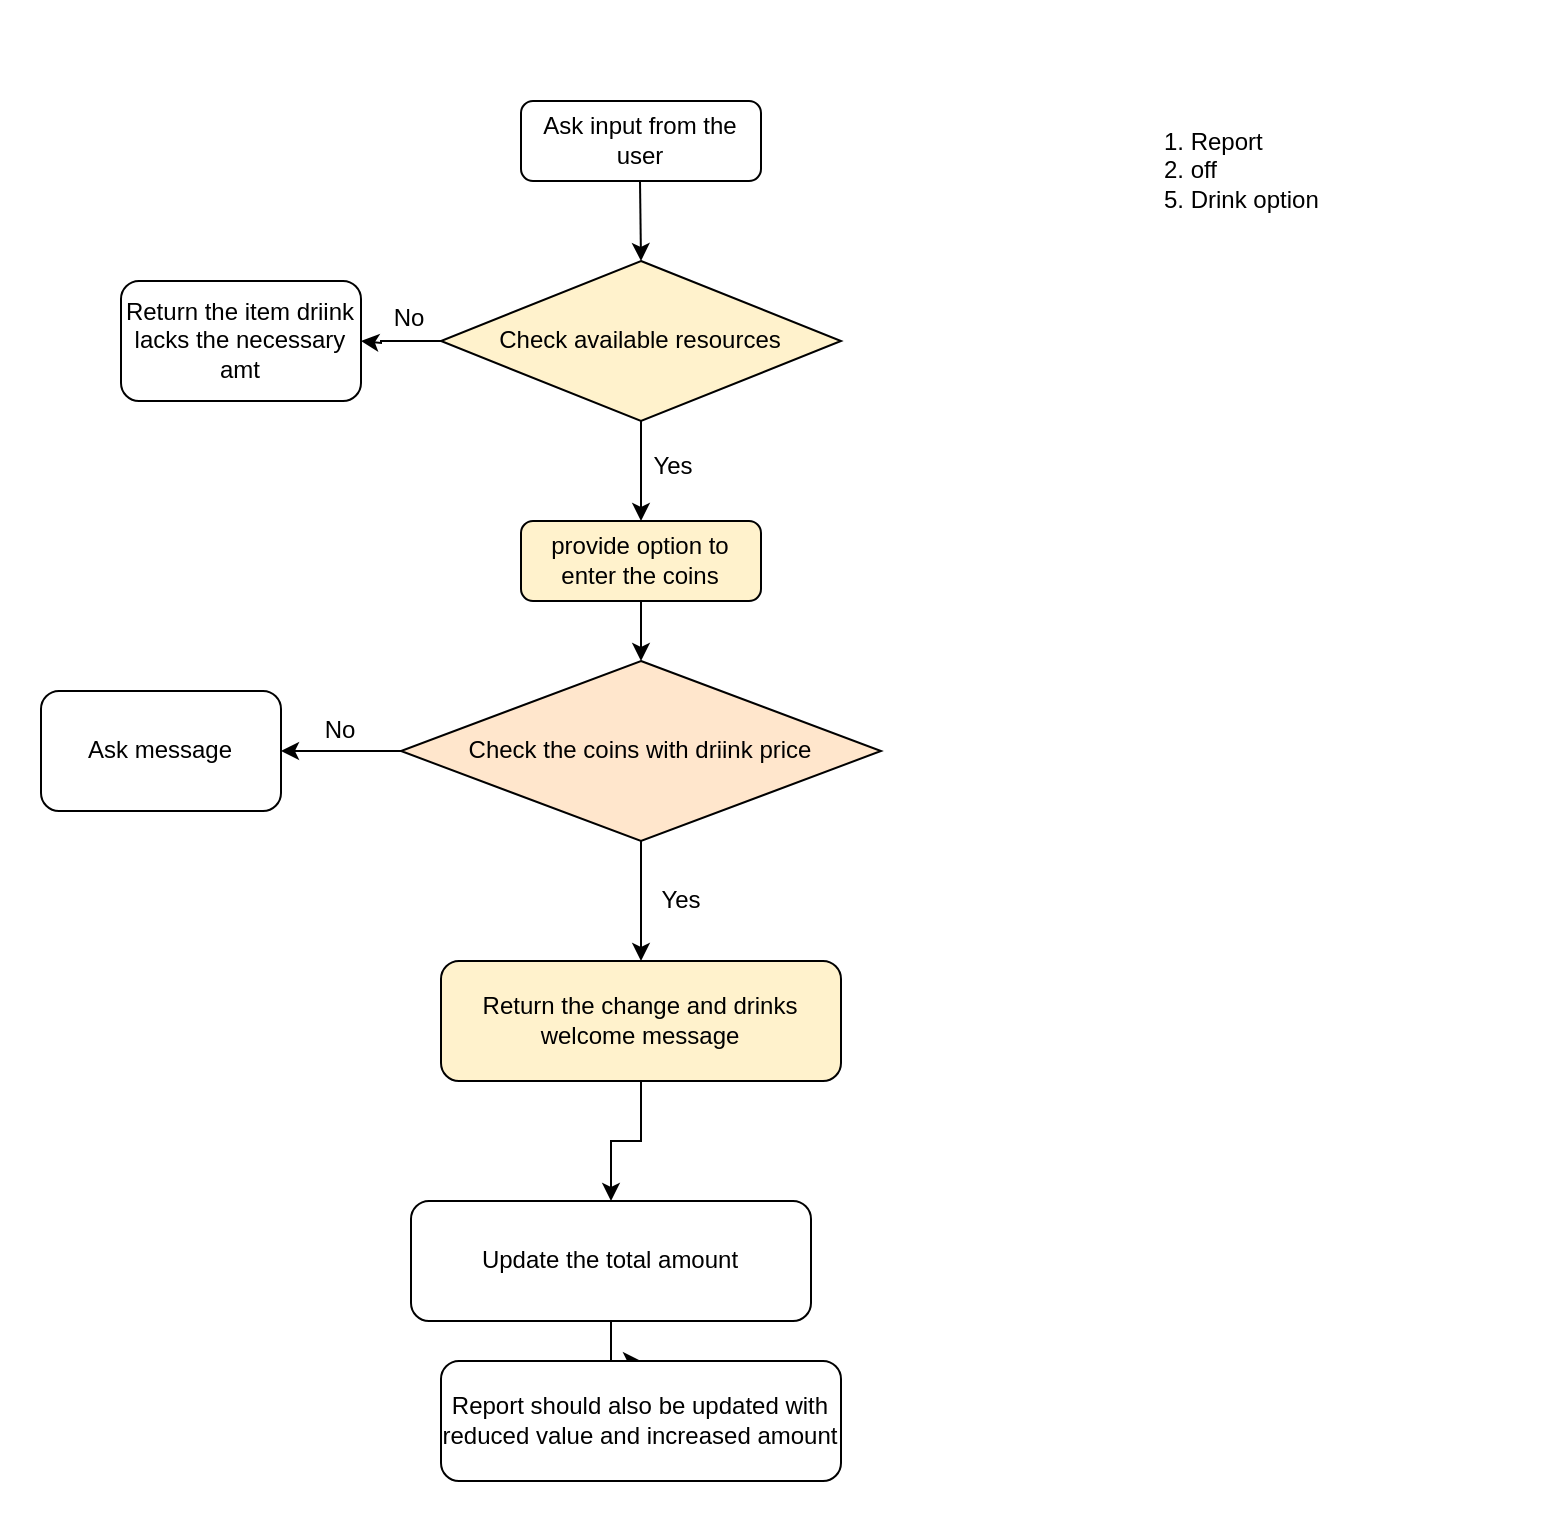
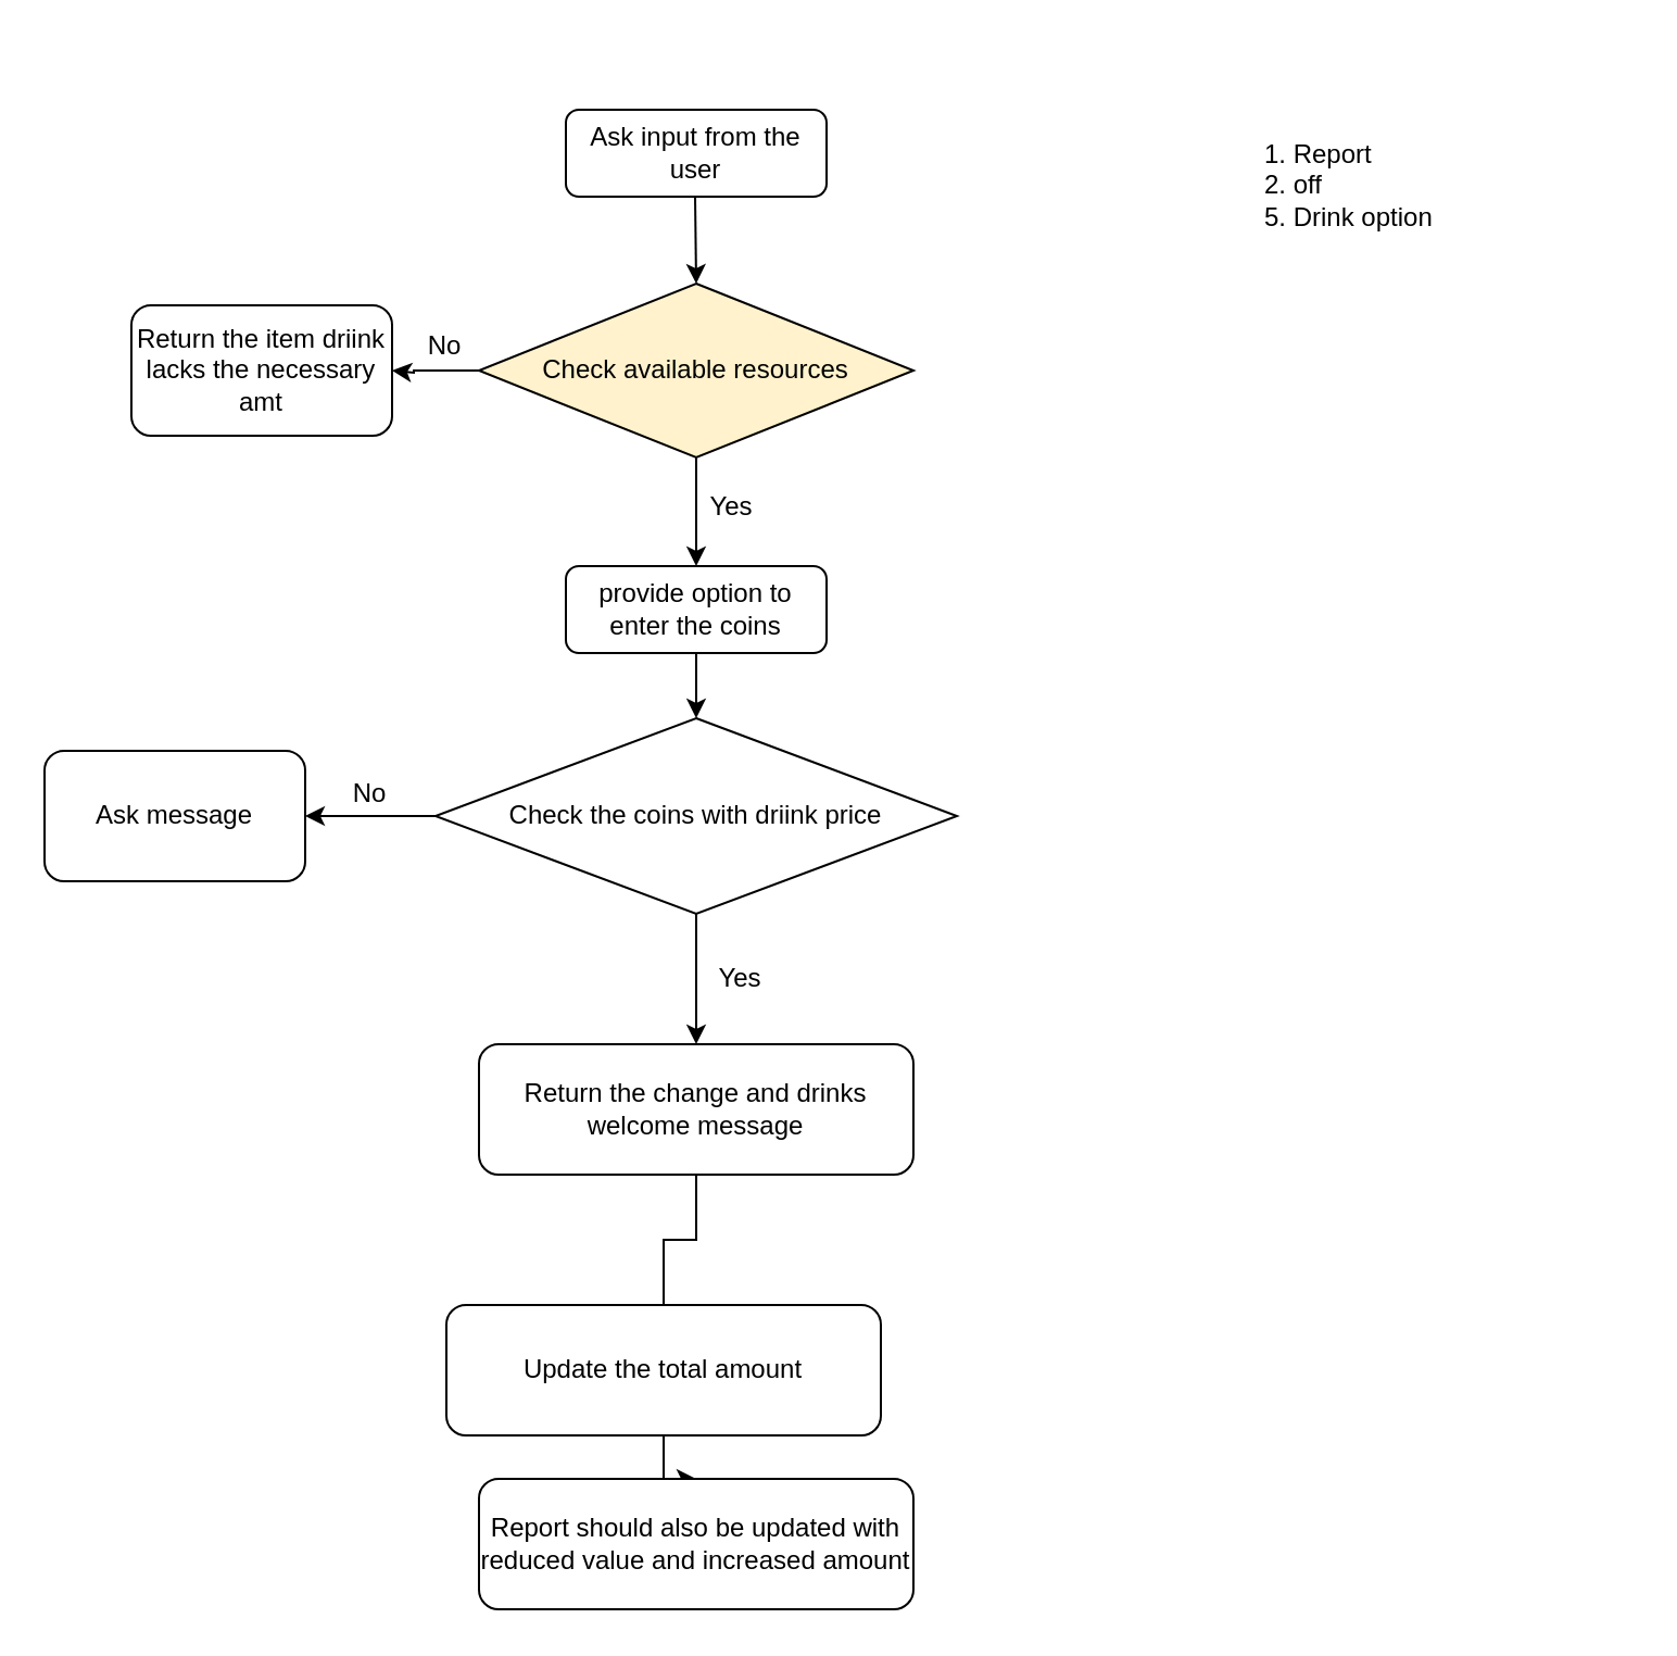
- <mxCell id="9" value="provide option to enter the coins" style="rounded=1;whiteSpace=wrap;html=1;fontSize=12;glass=0;strokeWidth=1;shadow=0;fillColor=#fff2cc;" vertex="1" parent="1"><mxGeometry x="260" y="260" width="120" height="40" as="geometry" /></mxCell>
+ <mxCell id="9" value="provide option to enter the coins" style="rounded=1;whiteSpace=wrap;html=1;fontSize=12;glass=0;strokeWidth=1;shadow=0;" vertex="1" parent="1"><mxGeometry x="260" y="260" width="120" height="40" as="geometry" /></mxCell>
- <mxCell id="11" value="Check the coins with driink price" style="rhombus;whiteSpace=wrap;html=1;fillColor=#ffe6cc;" vertex="1" parent="1"><mxGeometry x="200" y="330" width="240" height="90" as="geometry" /></mxCell>
+ <mxCell id="11" value="Check the coins with driink price" style="rhombus;whiteSpace=wrap;html=1;" vertex="1" parent="1"><mxGeometry x="200" y="330" width="240" height="90" as="geometry" /></mxCell>
- <mxCell id="17" value="Return the change and drinks welcome message" style="rounded=1;whiteSpace=wrap;html=1;fillColor=#fff2cc;" vertex="1" parent="1"><mxGeometry x="220" y="480" width="200" height="60" as="geometry" /></mxCell>
+ <mxCell id="17" value="Return the change and drinks welcome message" style="rounded=1;whiteSpace=wrap;html=1;" vertex="1" parent="1"><mxGeometry x="220" y="480" width="200" height="60" as="geometry" /></mxCell>
- <mxCell id="16" value="" style="edgeStyle=orthogonalEdgeStyle;rounded=0;orthogonalLoop=1;jettySize=auto;html=1;" edge="1" parent="1" source="17" target="19"><mxGeometry relative="1" as="geometry" /></mxCell>
+ <mxCell id="16" value="" style="edgeStyle=orthogonalEdgeStyle;rounded=0;orthogonalLoop=1;jettySize=auto;html=1;endArrow=none;" edge="1" parent="1" source="17" target="19"><mxGeometry relative="1" as="geometry" /></mxCell>
